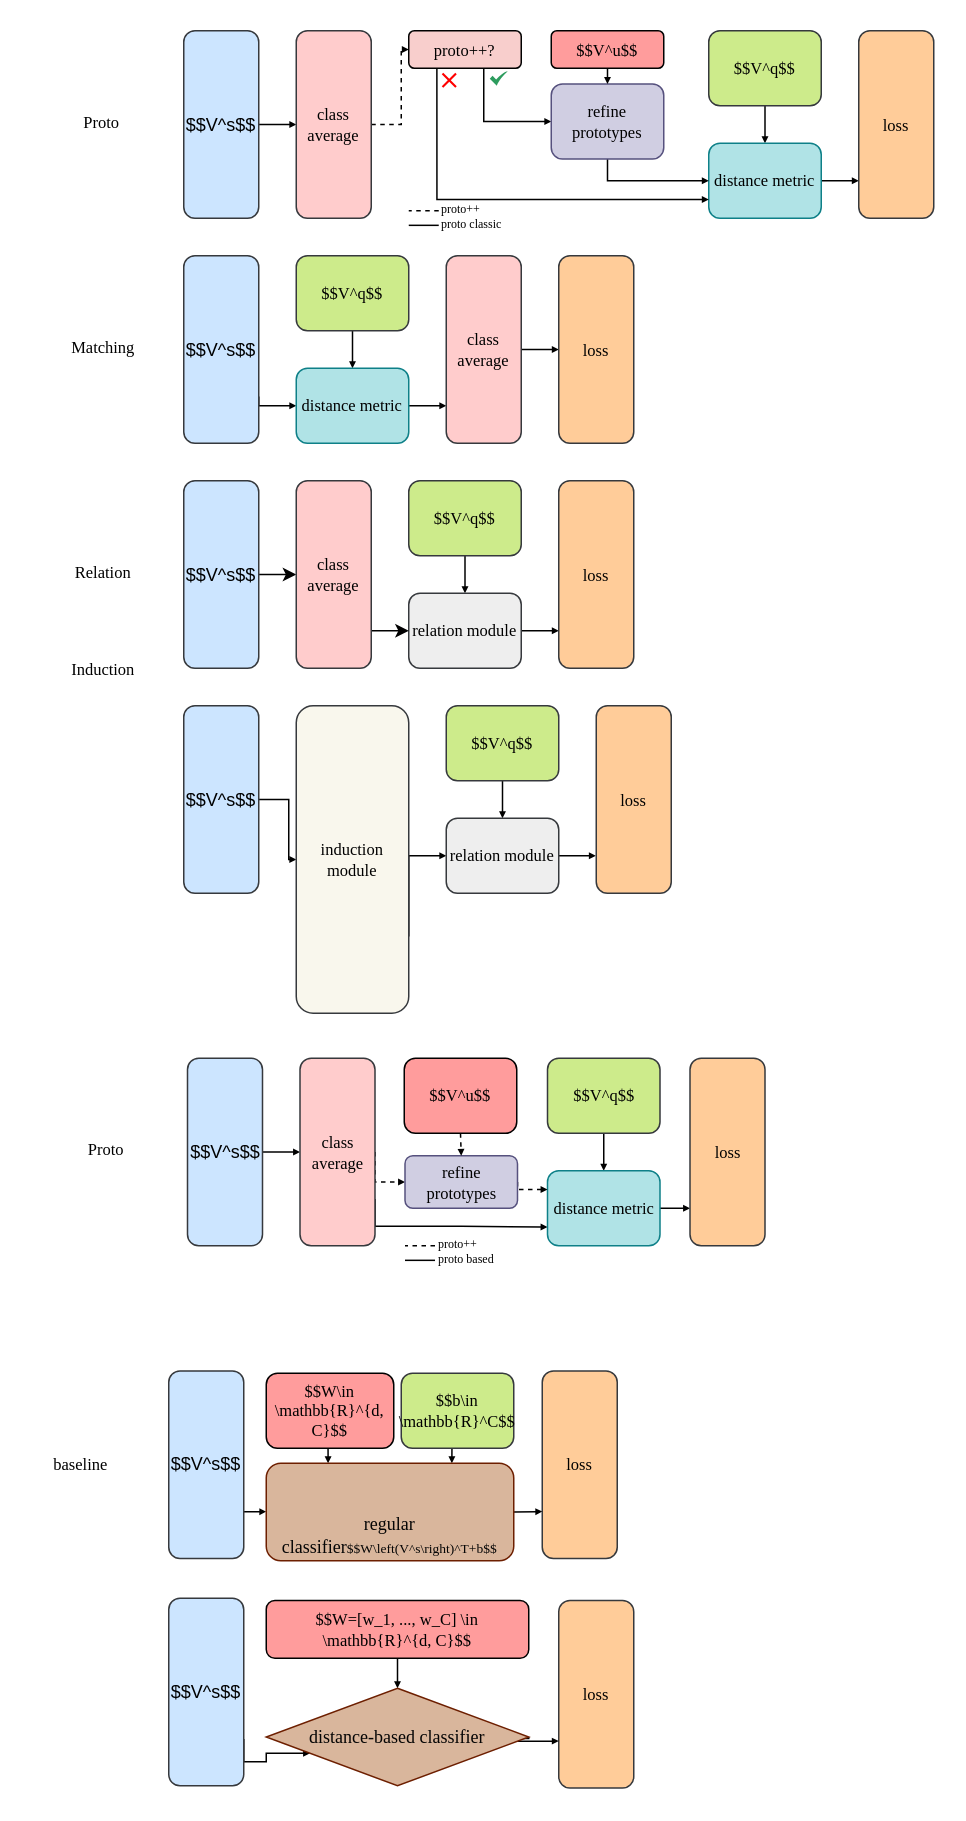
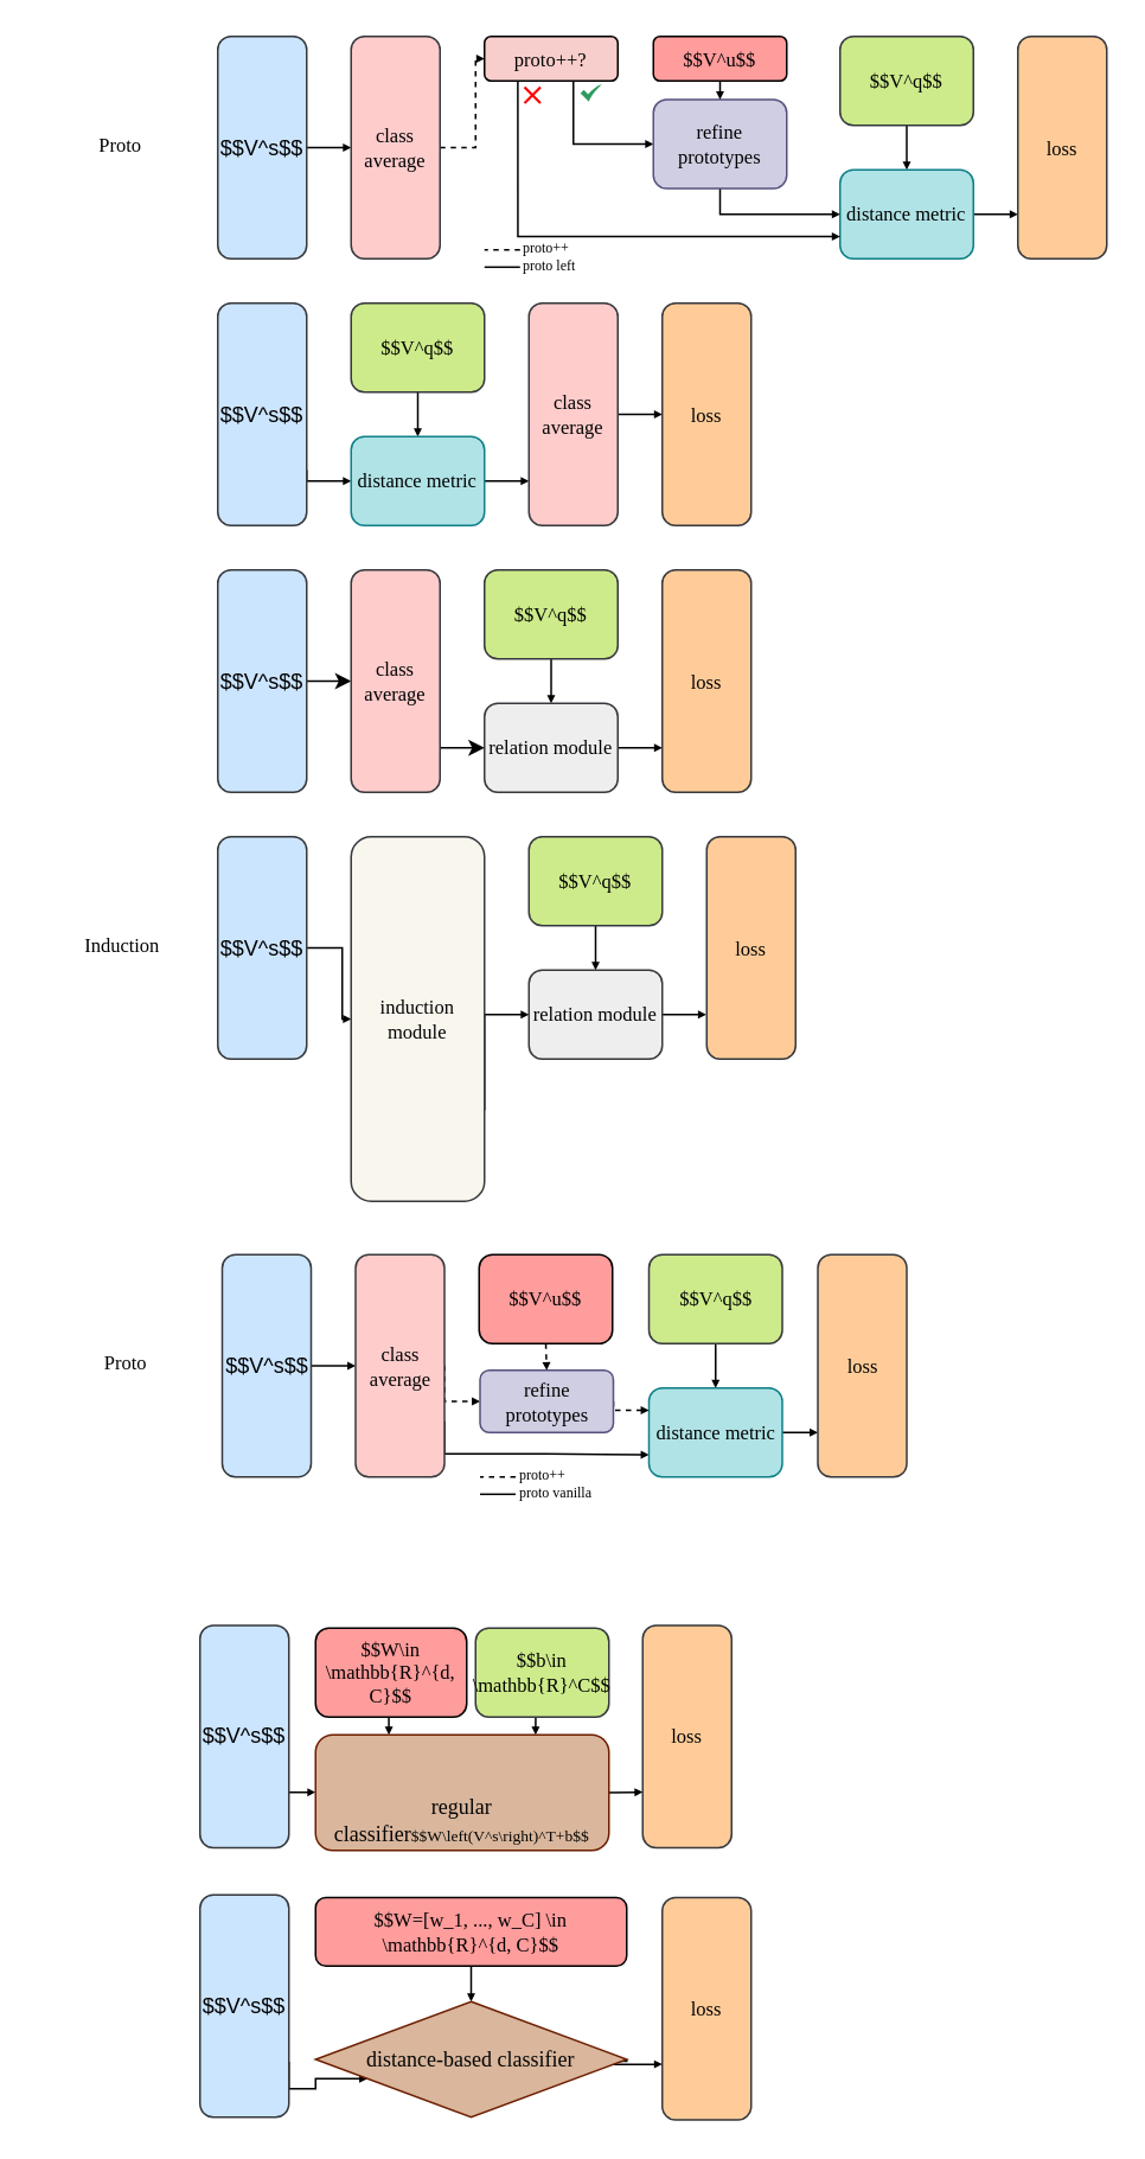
- <mxCell id="52" value="&lt;font face=&quot;JetBrains Mono&quot; style=&quot;font-size: 8px&quot;&gt;proto classic&lt;/font&gt;" style="text;html=1;align=left;verticalAlign=middle;resizable=0;points=[];autosize=1;fontSize=8;" parent="1" vertex="1"><mxGeometry x="292" y="139" width="75" height="20" as="geometry" /></mxCell>
+ <mxCell id="52" value="&lt;font face=&quot;JetBrains Mono&quot; style=&quot;font-size: 8px&quot;&gt;proto left&lt;/font&gt;" style="text;html=1;align=left;verticalAlign=middle;resizable=0;points=[];autosize=1;fontSize=8;" parent="1" vertex="1"><mxGeometry x="292" y="139" width="75" height="20" as="geometry" /></mxCell>
- <mxCell id="44" value="Matching" style="text;html=1;align=center;verticalAlign=middle;resizable=0;points=[];autosize=1;fontSize=11;fontFamily=JetBrains Mono;" parent="1" vertex="1"><mxGeometry x="30" y="218" width="75" height="25" as="geometry" /></mxCell>
- <mxCell id="45" value="Relation" style="text;html=1;align=center;verticalAlign=middle;resizable=0;points=[];autosize=1;fontSize=11;fontFamily=JetBrains Mono;" parent="1" vertex="1"><mxGeometry x="30" y="368" width="75" height="25" as="geometry" /></mxCell>
- <mxCell id="46" value="Induction" style="text;html=1;align=center;verticalAlign=middle;resizable=0;points=[];autosize=1;fontSize=11;fontFamily=JetBrains Mono;" parent="1" vertex="1"><mxGeometry x="30" y="433" width="75" height="25" as="geometry" /></mxCell>
+ <mxCell id="46" value="Induction" style="text;html=1;align=center;verticalAlign=middle;resizable=0;points=[];autosize=1;fontSize=11;fontFamily=JetBrains Mono;" parent="1" vertex="1"><mxGeometry x="30" y="518" width="75" height="25" as="geometry" /></mxCell>
- <mxCell id="71" value="&lt;font face=&quot;JetBrains Mono&quot; style=&quot;font-size: 8px&quot;&gt;proto based&lt;/font&gt;" style="text;html=1;align=left;verticalAlign=middle;resizable=0;points=[];autosize=1;fontSize=8;" parent="1" vertex="1"><mxGeometry x="289.5" y="829" width="75" height="20" as="geometry" /></mxCell>
+ <mxCell id="71" value="&lt;font face=&quot;JetBrains Mono&quot; style=&quot;font-size: 8px&quot;&gt;proto vanilla&lt;/font&gt;" style="text;html=1;align=left;verticalAlign=middle;resizable=0;points=[];autosize=1;fontSize=8;" parent="1" vertex="1"><mxGeometry x="289.5" y="829" width="75" height="20" as="geometry" /></mxCell>
- <mxCell id="79" value="baseline" style="text;html=1;align=center;verticalAlign=middle;resizable=0;points=[];autosize=1;fontSize=11;fontFamily=JetBrains Mono;" parent="1" vertex="1"><mxGeometry x="20" y="966" width="65" height="20" as="geometry" /></mxCell>
